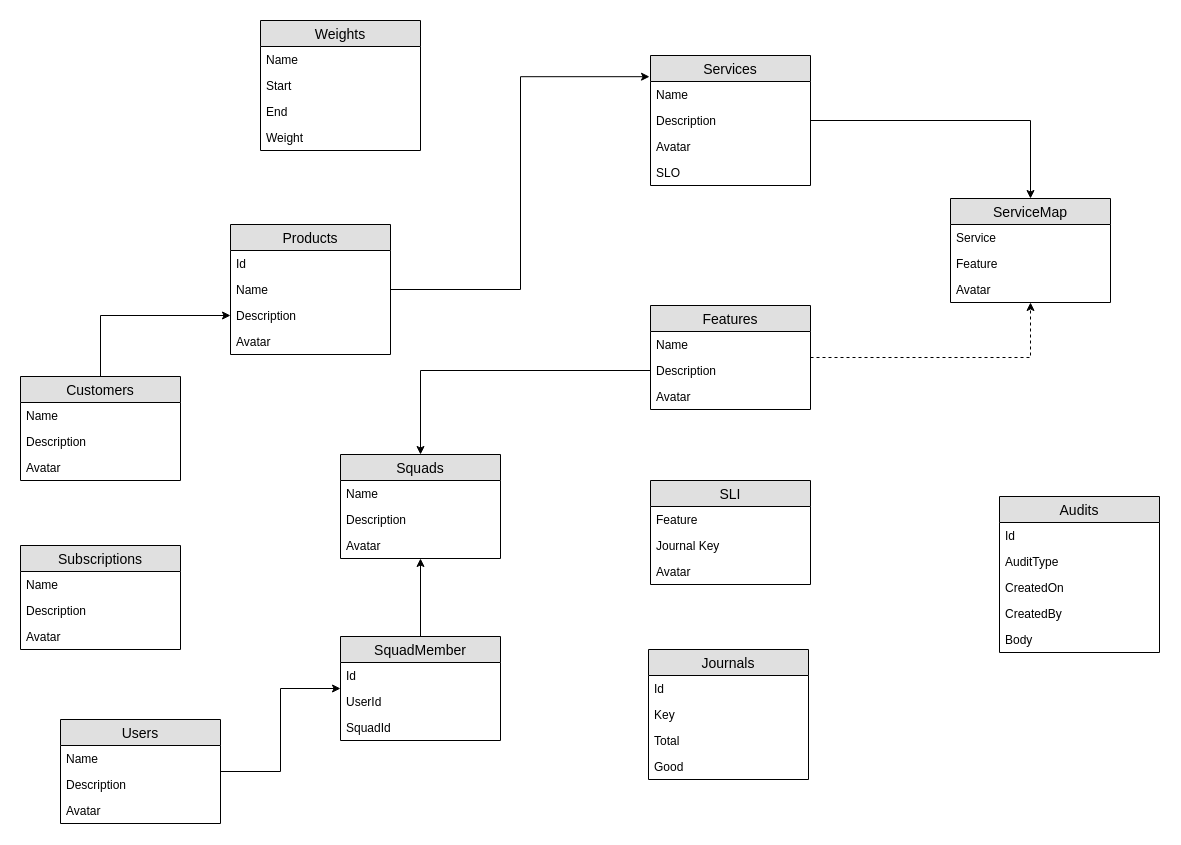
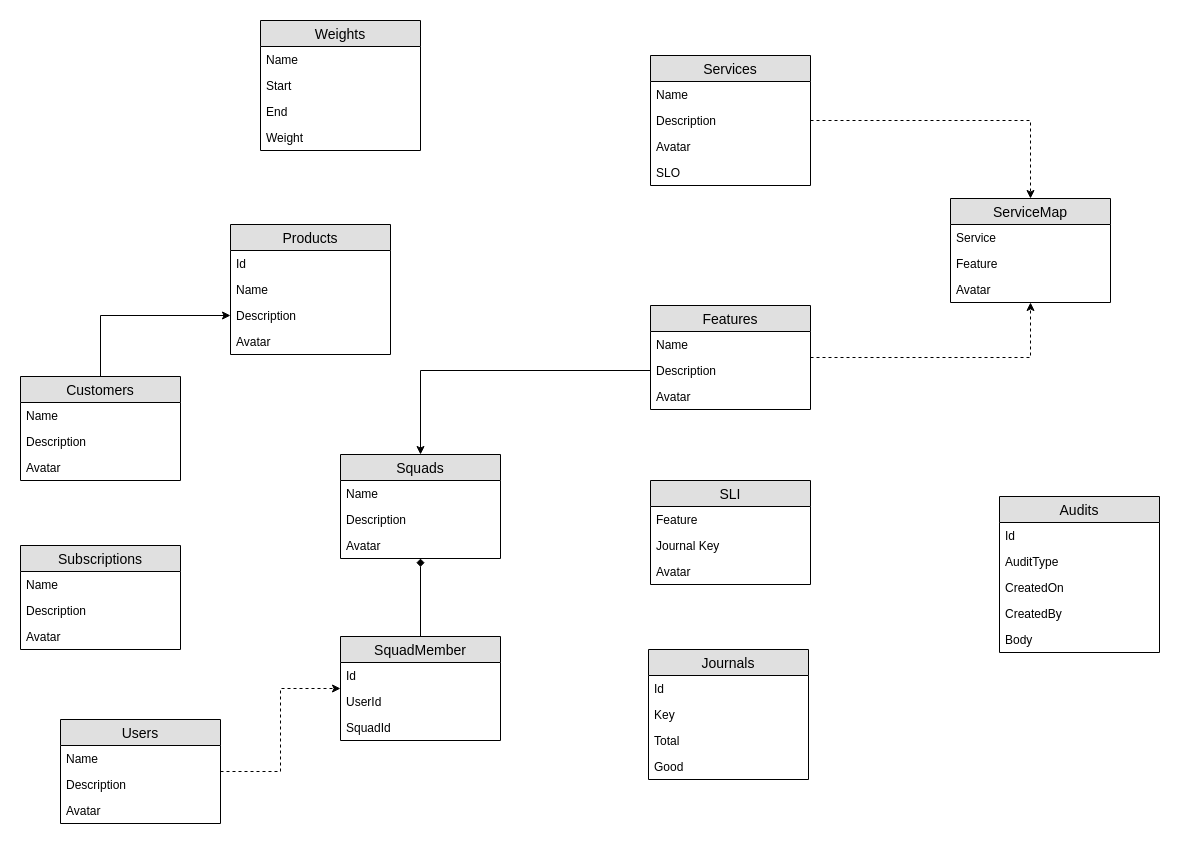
- <mxCell id="13" style="edgeStyle=orthogonalEdgeStyle;rounded=0;orthogonalLoop=1;jettySize=auto;html=1;" edge="1" parent="1" source="14" target="24"><mxGeometry relative="1" as="geometry" /></mxCell>
+ <mxCell id="13" style="edgeStyle=orthogonalEdgeStyle;rounded=0;orthogonalLoop=1;jettySize=auto;html=1;dashed=1;" edge="1" parent="1" source="14" target="24"><mxGeometry relative="1" as="geometry" /></mxCell>
- <mxCell id="7" style="edgeStyle=orthogonalEdgeStyle;rounded=0;orthogonalLoop=1;jettySize=auto;html=1;entryX=-0.006;entryY=0.163;entryDx=0;entryDy=0;entryPerimeter=0;" edge="1" parent="1" source="8" target="14"><mxGeometry relative="1" as="geometry" /></mxCell>
- <mxCell id="62" style="edgeStyle=orthogonalEdgeStyle;rounded=0;orthogonalLoop=1;jettySize=auto;html=1;" edge="1" parent="1" source="63" target="51"><mxGeometry relative="1" as="geometry" /></mxCell>
+ <mxCell id="62" style="edgeStyle=orthogonalEdgeStyle;rounded=0;orthogonalLoop=1;jettySize=auto;html=1;endArrow=diamond;" edge="1" parent="1" source="63" target="51"><mxGeometry relative="1" as="geometry" /></mxCell>
- <mxCell id="42" style="edgeStyle=orthogonalEdgeStyle;rounded=0;orthogonalLoop=1;jettySize=auto;html=1;" edge="1" parent="1" source="43" target="63"><mxGeometry relative="1" as="geometry" /></mxCell>
+ <mxCell id="42" style="edgeStyle=orthogonalEdgeStyle;rounded=0;orthogonalLoop=1;jettySize=auto;html=1;dashed=1;" edge="1" parent="1" source="43" target="63"><mxGeometry relative="1" as="geometry" /></mxCell>
